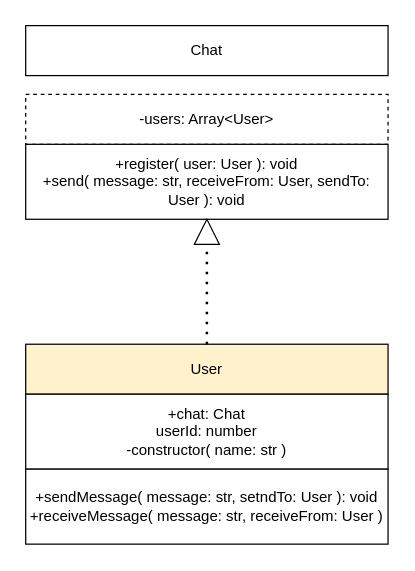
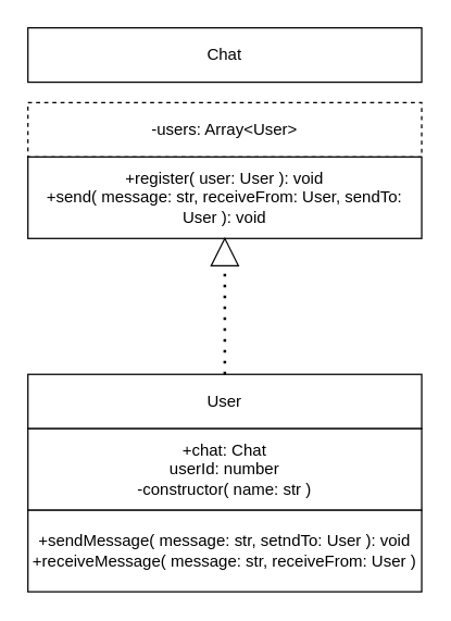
- <mxCell id="5" value="User" style="rounded=0;whiteSpace=wrap;html=1;fillColor=#fff2cc;" parent="1" vertex="1"><mxGeometry x="20" y="275" width="290" height="40" as="geometry" /></mxCell>
+ <mxCell id="5" value="User" style="rounded=0;whiteSpace=wrap;html=1;" parent="1" vertex="1"><mxGeometry x="20" y="275" width="290" height="40" as="geometry" /></mxCell>
